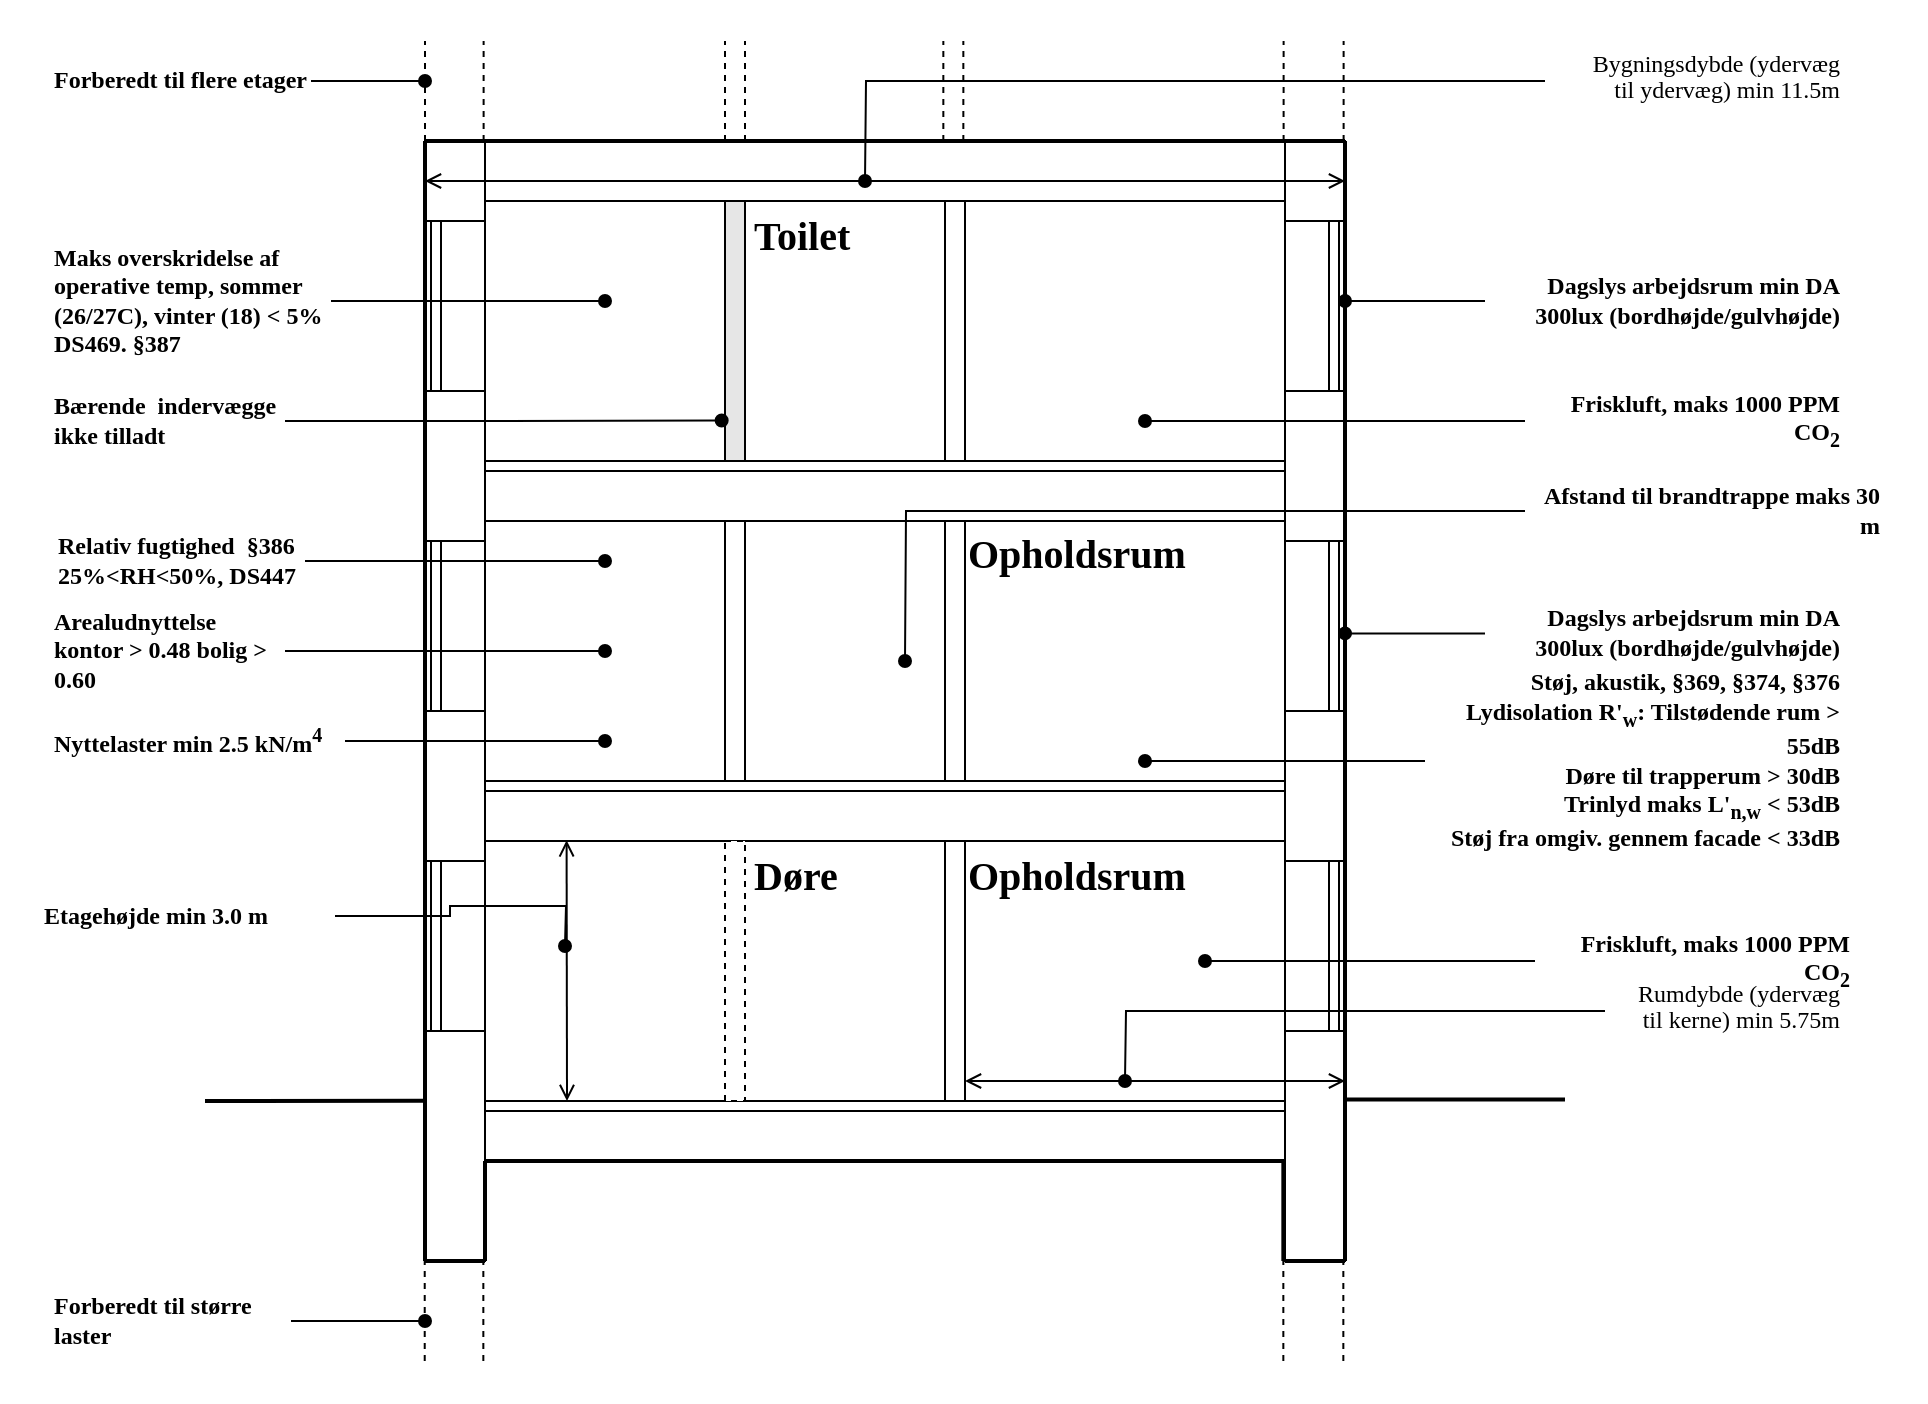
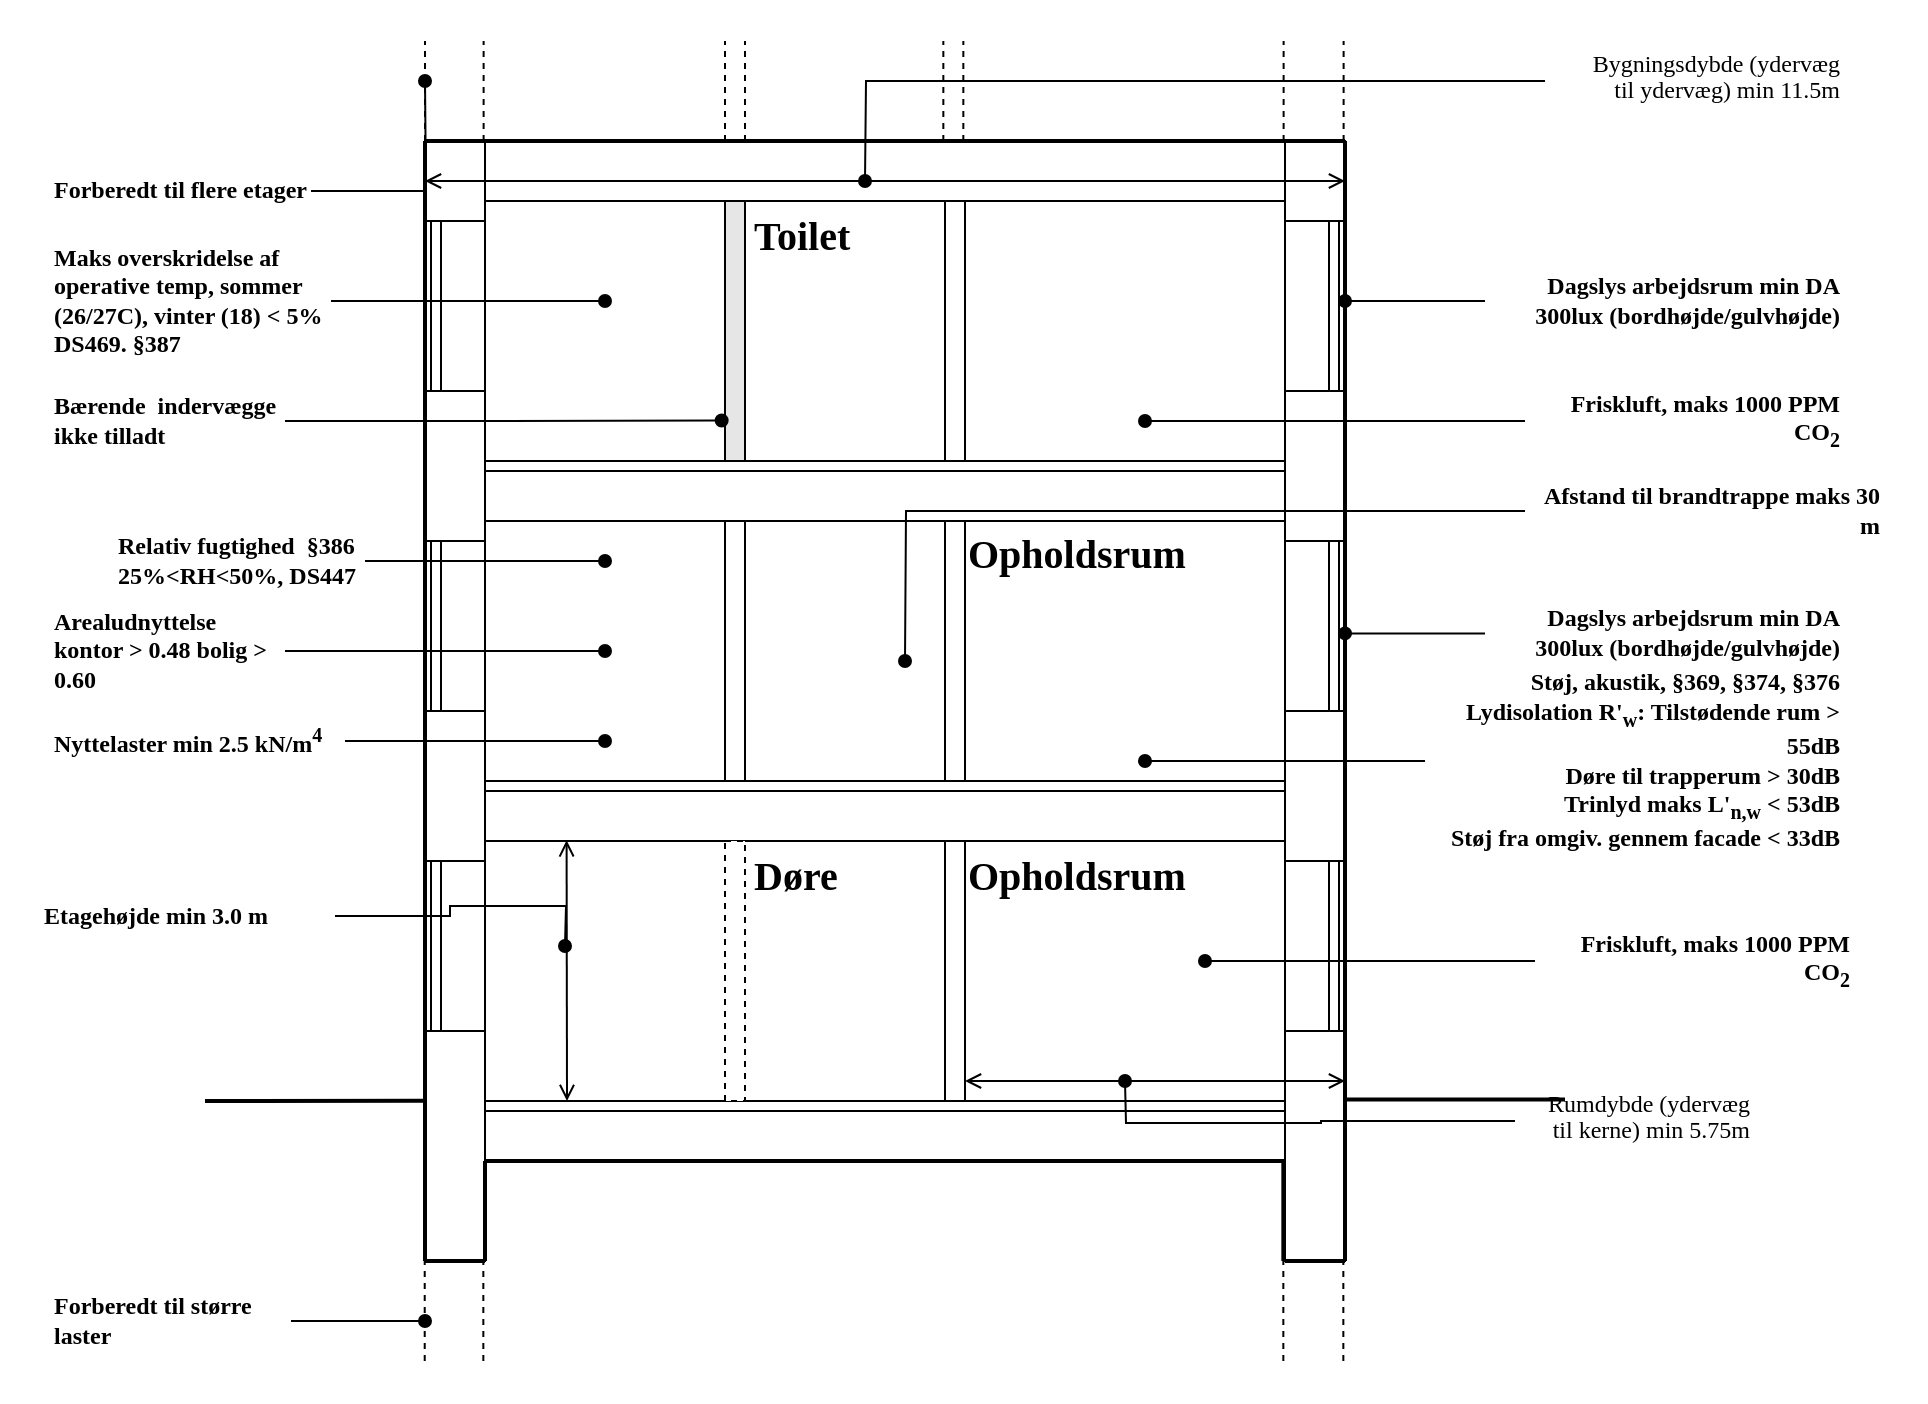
- <mxCell id="72" value="&lt;h1 style=&quot;font-size: 12px;&quot;&gt;&lt;font face=&quot;Neo Sans Pro Light&quot;&gt;Forberedt til flere etager&lt;/font&gt;&lt;/h1&gt;" style="text;html=1;strokeColor=none;fillColor=none;align=left;verticalAlign=middle;whiteSpace=wrap;rounded=0;fontFamily=Titillium;fontSource=https%3A%2F%2Ffonts.googleapis.com%2Fcss%3Ffamily%3DTitillium;fontSize=12;" vertex="1" parent="1"><mxGeometry x="25" y="30" width="130" height="20" as="geometry" /></mxCell>
+ <mxCell id="72" value="&lt;h1 style=&quot;font-size: 12px;&quot;&gt;&lt;font face=&quot;Neo Sans Pro Light&quot;&gt;Forberedt til flere etager&lt;/font&gt;&lt;/h1&gt;" style="text;html=1;strokeColor=none;fillColor=none;align=left;verticalAlign=middle;whiteSpace=wrap;rounded=0;fontFamily=Titillium;fontSource=https%3A%2F%2Ffonts.googleapis.com%2Fcss%3Ffamily%3DTitillium;fontSize=12;" vertex="1" parent="1"><mxGeometry x="25" y="85" width="130" height="20" as="geometry" /></mxCell>
- <mxCell id="97" value="&lt;h1 style=&quot;font-size: 12px;&quot;&gt;&lt;font style=&quot;font-size: 12px;&quot; face=&quot;Neo Sans Pro Light&quot;&gt;Relativ fugtighed&amp;nbsp; §386 25%&amp;lt;RH&amp;lt;50%, DS447&lt;/font&gt;&lt;/h1&gt;" style="text;html=1;strokeColor=none;fillColor=none;align=left;verticalAlign=middle;whiteSpace=wrap;rounded=0;fontFamily=Titillium;fontSource=https%3A%2F%2Ffonts.googleapis.com%2Fcss%3Ffamily%3DTitillium;fontSize=12;" vertex="1" parent="1"><mxGeometry x="27" y="270" width="125" height="20" as="geometry" /></mxCell>
+ <mxCell id="97" value="&lt;h1 style=&quot;font-size: 12px;&quot;&gt;&lt;font style=&quot;font-size: 12px;&quot; face=&quot;Neo Sans Pro Light&quot;&gt;Relativ fugtighed&amp;nbsp; §386 25%&amp;lt;RH&amp;lt;50%, DS447&lt;/font&gt;&lt;/h1&gt;" style="text;html=1;strokeColor=none;fillColor=none;align=left;verticalAlign=middle;whiteSpace=wrap;rounded=0;fontFamily=Titillium;fontSource=https%3A%2F%2Ffonts.googleapis.com%2Fcss%3Ffamily%3DTitillium;fontSize=12;" vertex="1" parent="1"><mxGeometry x="57" y="270" width="125" height="20" as="geometry" /></mxCell>
- <mxCell id="86" value="&lt;h1 style=&quot;font-size: 12px;&quot;&gt;&lt;p style=&quot;line-height: 107%; margin-top: 0pt; margin-bottom: 8pt; margin-left: 0in; direction: ltr; unicode-bidi: embed; word-break: normal;&quot;&gt;&lt;span style=&quot;font-family: &amp;quot;Neo Sans Pro Light&amp;quot;; font-weight: normal;&quot;&gt;Rumdybde (ydervæg&lt;br&gt;til kerne) min 5.75m&lt;/span&gt;&lt;/p&gt;&lt;/h1&gt;" style="text;html=1;strokeColor=none;fillColor=none;align=right;verticalAlign=middle;whiteSpace=wrap;rounded=0;fontFamily=Titillium;fontSource=https%3A%2F%2Ffonts.googleapis.com%2Fcss%3Ffamily%3DTitillium;fontSize=12;" vertex="1" parent="1"><mxGeometry x="802" y="495" width="120" height="20" as="geometry" /></mxCell>
+ <mxCell id="86" value="&lt;h1 style=&quot;font-size: 12px;&quot;&gt;&lt;p style=&quot;line-height: 107%; margin-top: 0pt; margin-bottom: 8pt; margin-left: 0in; direction: ltr; unicode-bidi: embed; word-break: normal;&quot;&gt;&lt;span style=&quot;font-family: &amp;quot;Neo Sans Pro Light&amp;quot;; font-weight: normal;&quot;&gt;Rumdybde (ydervæg&lt;br&gt;til kerne) min 5.75m&lt;/span&gt;&lt;/p&gt;&lt;/h1&gt;" style="text;html=1;strokeColor=none;fillColor=none;align=right;verticalAlign=middle;whiteSpace=wrap;rounded=0;fontFamily=Titillium;fontSource=https%3A%2F%2Ffonts.googleapis.com%2Fcss%3Ffamily%3DTitillium;fontSize=12;" vertex="1" parent="1"><mxGeometry x="757" y="550" width="120" height="20" as="geometry" /></mxCell>
